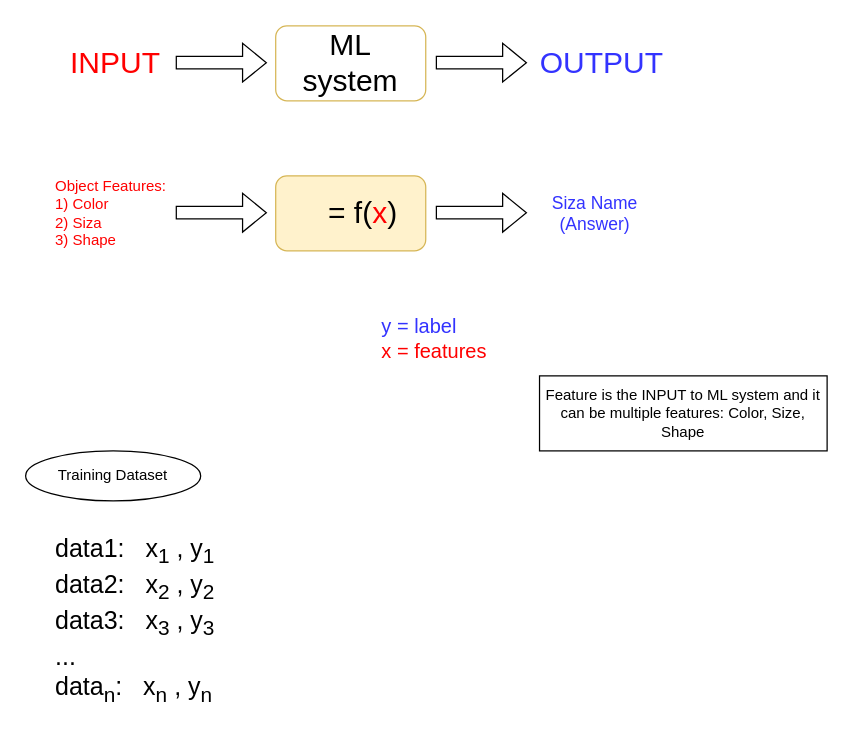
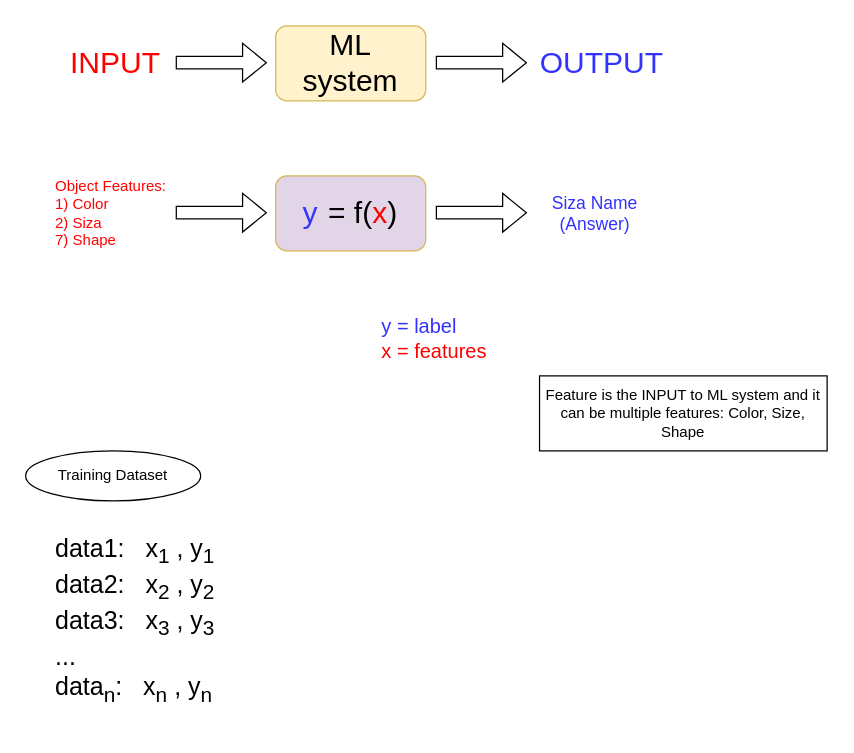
- <mxCell id="6" value="&lt;font style=&quot;font-size: 24px;&quot;&gt;ML&lt;/font&gt;&lt;div&gt;&lt;font style=&quot;font-size: 24px;&quot;&gt;system&lt;/font&gt;&lt;/div&gt;" style="rounded=1;whiteSpace=wrap;html=1;fillColor=#ffffff;strokeColor=#d6b656;" vertex="1" parent="1"><mxGeometry x="220" y="20" width="120" height="60" as="geometry" /></mxCell>
+ <mxCell id="6" value="&lt;font style=&quot;font-size: 24px;&quot;&gt;ML&lt;/font&gt;&lt;div&gt;&lt;font style=&quot;font-size: 24px;&quot;&gt;system&lt;/font&gt;&lt;/div&gt;" style="rounded=1;whiteSpace=wrap;html=1;fillColor=#fff2cc;strokeColor=#d6b656;" vertex="1" parent="1"><mxGeometry x="220" y="20" width="120" height="60" as="geometry" /></mxCell>
- <mxCell id="12" value="Object Features:&lt;div&gt;1) Color&lt;/div&gt;&lt;div&gt;2) Siza&lt;/div&gt;&lt;div&gt;3) Shape&lt;/div&gt;" style="rounded=1;whiteSpace=wrap;html=1;fillColor=none;strokeColor=none;fontColor=#FF0000;align=left;" vertex="1" parent="1"><mxGeometry x="42" y="140" width="100" height="60" as="geometry" /></mxCell>
+ <mxCell id="12" value="Object Features:&lt;div&gt;1) Color&lt;/div&gt;&lt;div&gt;2) Siza&lt;/div&gt;&lt;div&gt;7) Shape&lt;/div&gt;" style="rounded=1;whiteSpace=wrap;html=1;fillColor=none;strokeColor=none;fontColor=#FF0000;align=left;" vertex="1" parent="1"><mxGeometry x="42" y="140" width="100" height="60" as="geometry" /></mxCell>
+ <mxCell id="4" value="&lt;font color=&quot;#3333ff&quot; style=&quot;font-size: 24px;&quot;&gt;y&lt;/font&gt;" style="rounded=1;whiteSpace=wrap;html=1;fillColor=none;strokeColor=none;" vertex="1" parent="1"><mxGeometry x="233" y="140" width="30" height="60" as="geometry" /></mxCell>
- <mxCell id="2" value="&lt;font style=&quot;font-size: 24px;&quot;&gt;&amp;nbsp; &amp;nbsp;= f(&lt;font color=&quot;#ff0000&quot;&gt;x&lt;/font&gt;)&lt;/font&gt;" style="rounded=1;whiteSpace=wrap;html=1;fillColor=#fff2cc;strokeColor=#d6b656;" vertex="1" parent="1"><mxGeometry x="220" y="140" width="120" height="60" as="geometry" /></mxCell>
+ <mxCell id="2" value="&lt;font style=&quot;font-size: 24px;&quot;&gt;&amp;nbsp; &amp;nbsp;= f(&lt;font color=&quot;#ff0000&quot;&gt;x&lt;/font&gt;)&lt;/font&gt;" style="rounded=1;whiteSpace=wrap;html=1;fillColor=#e1d5e7;strokeColor=#d6b656;" vertex="1" parent="1"><mxGeometry x="220" y="140" width="120" height="60" as="geometry" /></mxCell>
